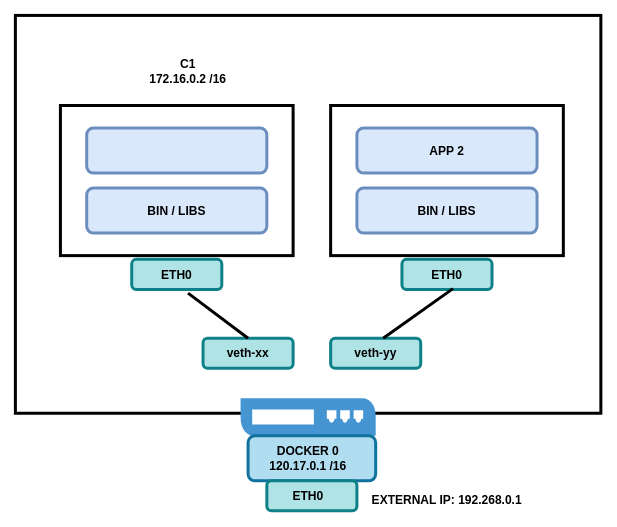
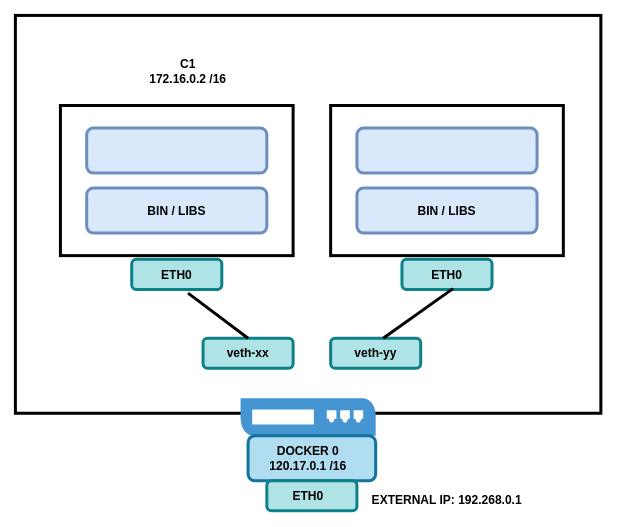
- <mxCell id="14" value="APP 2" style="text;html=1;strokeColor=none;fillColor=none;align=center;verticalAlign=middle;whiteSpace=wrap;rounded=0;fontSize=16;fontStyle=1" vertex="1" parent="1"><mxGeometry x="510" y="185" width="170" height="30" as="geometry" /></mxCell>
